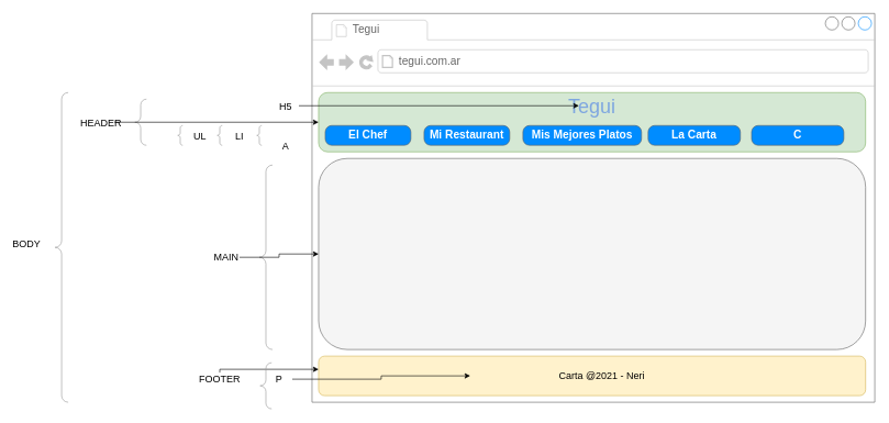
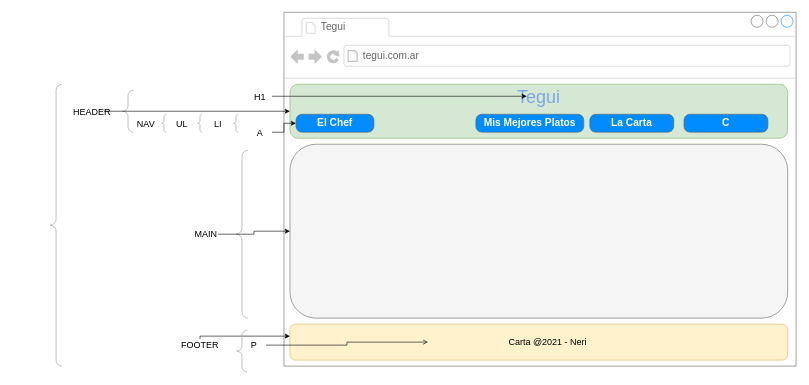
- <mxCell id="16" value="H5" style="text;html=1;strokeColor=none;fillColor=none;align=center;verticalAlign=middle;whiteSpace=wrap;rounded=0;fontSize=15;fontColor=#000000;" parent="1" vertex="1"><mxGeometry x="413" y="150" width="40" height="20" as="geometry" /></mxCell>
+ <mxCell id="16" value="H1" style="text;html=1;strokeColor=none;fillColor=none;align=center;verticalAlign=middle;whiteSpace=wrap;rounded=0;fontSize=15;fontColor=#000000;" parent="1" vertex="1"><mxGeometry x="413" y="150" width="40" height="20" as="geometry" /></mxCell>
+ <mxCell id="26" value="NAV" style="text;html=1;strokeColor=none;fillColor=none;align=center;verticalAlign=middle;whiteSpace=wrap;rounded=0;fontSize=15;fontColor=#000000;" parent="1" vertex="1"><mxGeometry x="223" y="195" width="40" height="20" as="geometry" /></mxCell>
+ <mxCell id="17" style="edgeStyle=orthogonalEdgeStyle;rounded=0;orthogonalLoop=1;jettySize=auto;html=1;fontSize=15;fontColor=#000000;" parent="1" source="18" target="7" edge="1"><mxGeometry relative="1" as="geometry" /></mxCell>
- <mxCell id="8" value="Mi Restaurant" style="strokeWidth=1;shadow=0;dashed=0;align=center;html=1;shape=mxgraph.mockup.buttons.button;strokeColor=#666666;fontColor=#ffffff;mainText=;buttonStyle=round;fontSize=17;fontStyle=1;fillColor=#008cff;whiteSpace=wrap;" parent="2" vertex="1"><mxGeometry x="170" y="170" width="130" height="30" as="geometry" /></mxCell>
- <mxCell id="24" value="BODY" style="text;html=1;strokeColor=none;fillColor=none;align=center;verticalAlign=middle;whiteSpace=wrap;rounded=0;fontSize=15;fontColor=#000000;" parent="1" vertex="1"><mxGeometry x="20" y="360" width="40" height="20" as="geometry" /></mxCell>
- <mxCell id="30" style="edgeStyle=orthogonalEdgeStyle;rounded=0;orthogonalLoop=1;jettySize=auto;html=1;fontSize=15;fontColor=#000000;" parent="1" source="31" target="13" edge="1"><mxGeometry relative="1" as="geometry" /></mxCell>
+ <mxCell id="30" style="edgeStyle=orthogonalEdgeStyle;rounded=0;orthogonalLoop=1;jettySize=auto;html=1;fontSize=15;fontColor=#000000;endArrow=open;" parent="1" source="31" target="13" edge="1"><mxGeometry relative="1" as="geometry" /></mxCell>
